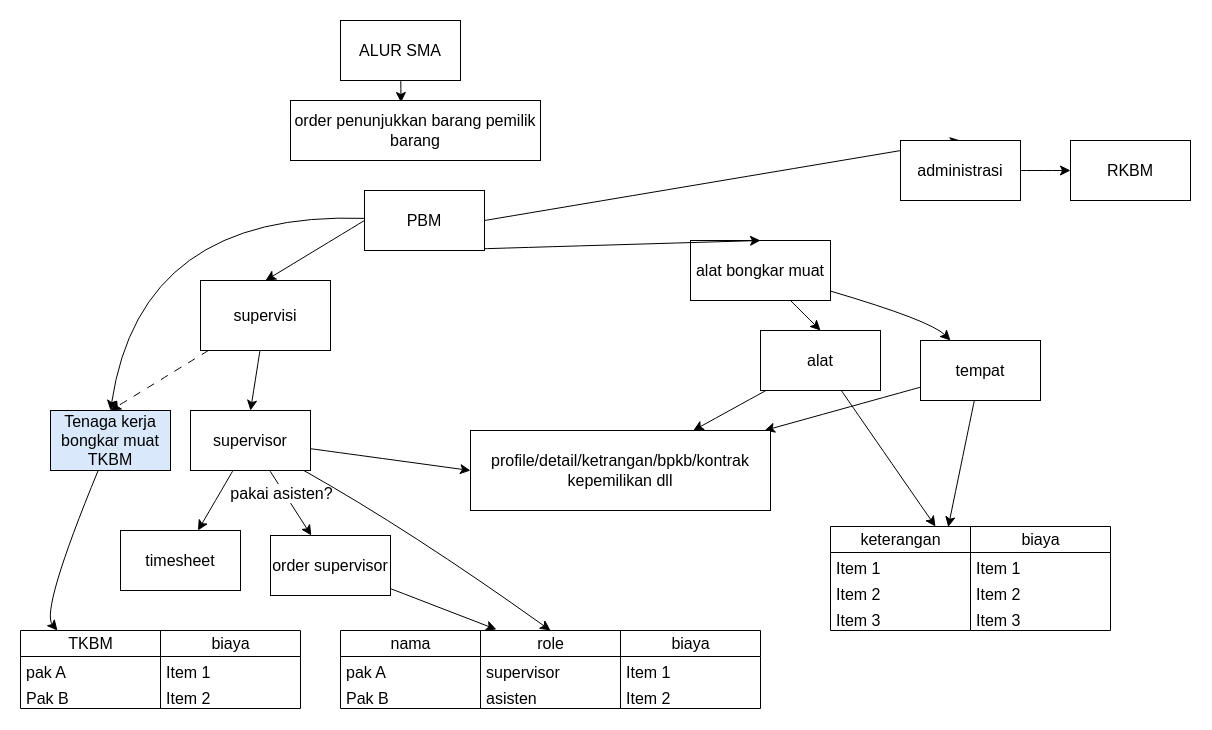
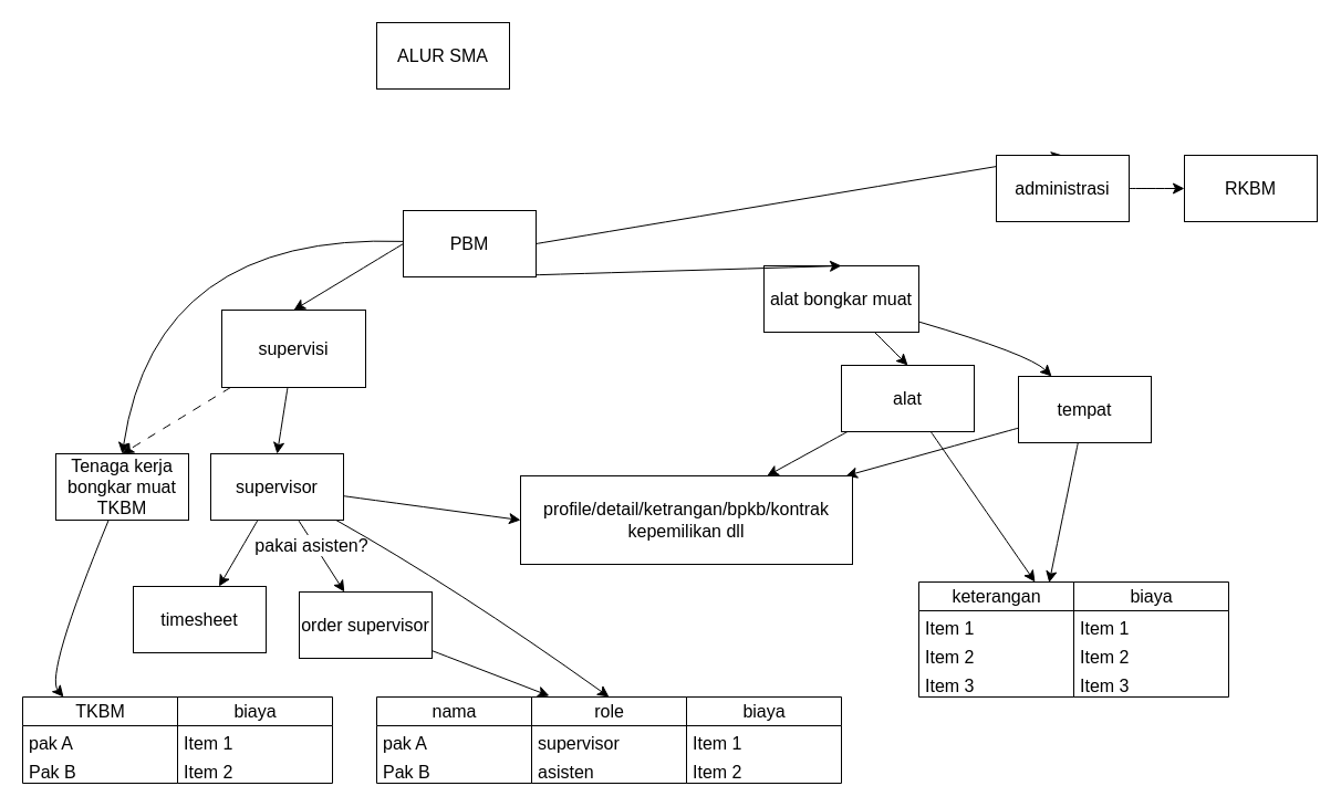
- <mxCell id="2" style="edgeStyle=none;curved=1;rounded=0;orthogonalLoop=1;jettySize=auto;html=1;entryX=0.442;entryY=0.033;entryDx=0;entryDy=0;entryPerimeter=0;fontSize=12;startSize=8;endSize=8;" edge="1" parent="1" source="3" target="19"><mxGeometry relative="1" as="geometry" /></mxCell>
- <mxCell id="19" value="order penunjukkan barang pemilik barang" style="rounded=0;whiteSpace=wrap;html=1;fontSize=16;" vertex="1" parent="1"><mxGeometry x="290" y="100" width="250" height="60" as="geometry" /></mxCell>
- <mxCell id="29" value="Tenaga kerja bongkar muat TKBM" style="rounded=0;whiteSpace=wrap;html=1;fontSize=16;fillColor=#dae8fc;" vertex="1" parent="1"><mxGeometry x="50" y="410" width="120" height="60" as="geometry" /></mxCell>
+ <mxCell id="29" value="Tenaga kerja bongkar muat TKBM" style="rounded=0;whiteSpace=wrap;html=1;fontSize=16;" vertex="1" parent="1"><mxGeometry x="50" y="410" width="120" height="60" as="geometry" /></mxCell>
